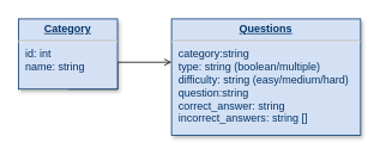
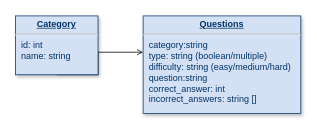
- <mxCell id="2" value="&lt;p style=&quot;margin: 0px; margin-top: 4px; text-align: center; text-decoration: underline;&quot;&gt;&lt;strong&gt;Questions&lt;/strong&gt;&lt;/p&gt;&lt;hr&gt;&lt;p style=&quot;margin: 0px; margin-left: 8px;&quot;&gt;category:string&lt;/p&gt;&lt;p style=&quot;margin: 0px; margin-left: 8px;&quot;&gt;type: string (boolean/multiple)&lt;/p&gt;&lt;p style=&quot;margin: 0px; margin-left: 8px;&quot;&gt;difficulty: string (easy/medium/hard)&lt;/p&gt;&lt;p style=&quot;margin: 0px; margin-left: 8px;&quot;&gt;question:string&lt;/p&gt;&lt;p style=&quot;margin: 0px; margin-left: 8px;&quot;&gt;correct_answer: string&lt;/p&gt;&lt;p style=&quot;margin: 0px; margin-left: 8px;&quot;&gt;incorrect_answers: string []&lt;/p&gt;&lt;p style=&quot;margin: 0px; margin-left: 8px;&quot;&gt;&lt;br&gt;&lt;/p&gt;&lt;p style=&quot;margin: 0px; margin-left: 8px;&quot;&gt;&lt;br&gt;&lt;/p&gt;" style="verticalAlign=top;align=left;overflow=fill;fontSize=12;fontFamily=Helvetica;html=1;strokeColor=#003366;shadow=1;fillColor=#D4E1F5;fontColor=#003366" parent="1" vertex="1"><mxGeometry x="190" y="20.64" width="210" height="130" as="geometry" /></mxCell>
+ <mxCell id="2" value="&lt;p style=&quot;margin: 0px; margin-top: 4px; text-align: center; text-decoration: underline;&quot;&gt;&lt;strong&gt;Questions&lt;/strong&gt;&lt;/p&gt;&lt;hr&gt;&lt;p style=&quot;margin: 0px; margin-left: 8px;&quot;&gt;category:string&lt;/p&gt;&lt;p style=&quot;margin: 0px; margin-left: 8px;&quot;&gt;type: string (boolean/multiple)&lt;/p&gt;&lt;p style=&quot;margin: 0px; margin-left: 8px;&quot;&gt;difficulty: string (easy/medium/hard)&lt;/p&gt;&lt;p style=&quot;margin: 0px; margin-left: 8px;&quot;&gt;question:string&lt;/p&gt;&lt;p style=&quot;margin: 0px; margin-left: 8px;&quot;&gt;correct_answer: int&lt;/p&gt;&lt;p style=&quot;margin: 0px; margin-left: 8px;&quot;&gt;incorrect_answers: string []&lt;/p&gt;&lt;p style=&quot;margin: 0px; margin-left: 8px;&quot;&gt;&lt;br&gt;&lt;/p&gt;&lt;p style=&quot;margin: 0px; margin-left: 8px;&quot;&gt;&lt;br&gt;&lt;/p&gt;" style="verticalAlign=top;align=left;overflow=fill;fontSize=12;fontFamily=Helvetica;html=1;strokeColor=#003366;shadow=1;fillColor=#D4E1F5;fontColor=#003366" parent="1" vertex="1"><mxGeometry x="190" y="20.64" width="210" height="130" as="geometry" /></mxCell>
